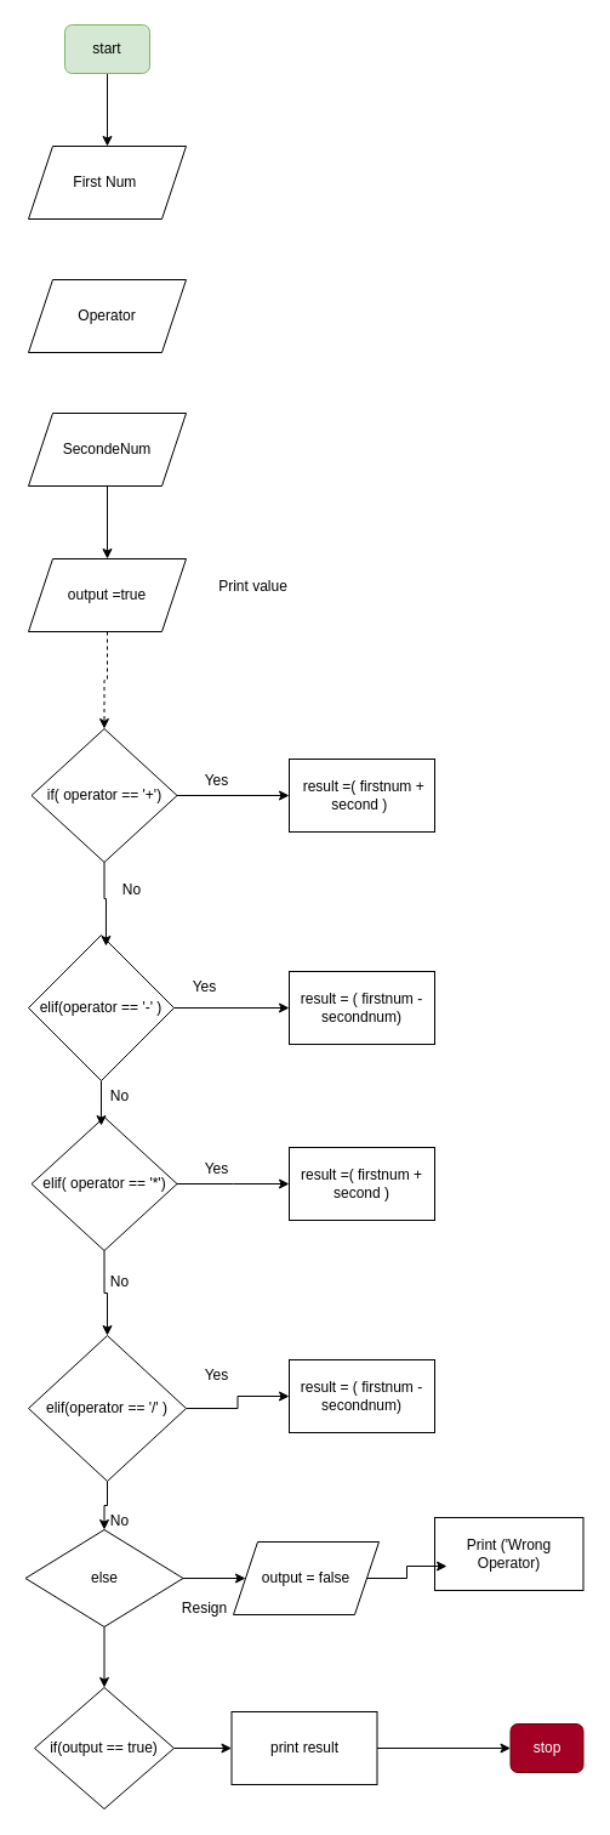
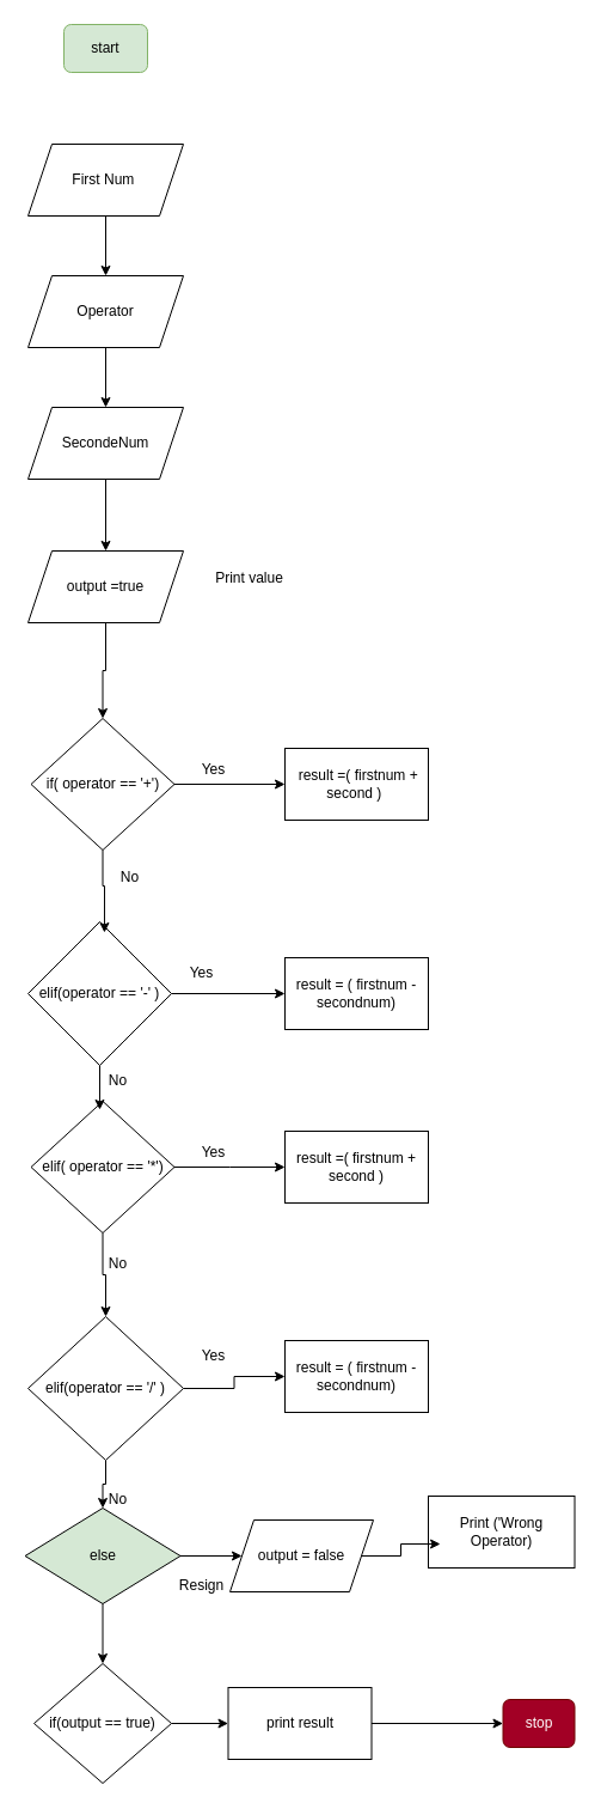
- <mxCell id="2" style="edgeStyle=orthogonalEdgeStyle;rounded=0;orthogonalLoop=1;jettySize=auto;html=1;exitX=0.5;exitY=1;exitDx=0;exitDy=0;entryX=0.5;entryY=0;entryDx=0;entryDy=0;" edge="1" parent="1" source="3" target="5"><mxGeometry relative="1" as="geometry" /></mxCell>
+ <mxCell id="4" style="edgeStyle=orthogonalEdgeStyle;rounded=0;orthogonalLoop=1;jettySize=auto;html=1;exitX=0.5;exitY=1;exitDx=0;exitDy=0;entryX=0.5;entryY=0;entryDx=0;entryDy=0;" edge="1" parent="1" source="5" target="7"><mxGeometry relative="1" as="geometry" /></mxCell>
+ <mxCell id="6" style="edgeStyle=orthogonalEdgeStyle;rounded=0;orthogonalLoop=1;jettySize=auto;html=1;exitX=0.5;exitY=1;exitDx=0;exitDy=0;entryX=0.5;entryY=0;entryDx=0;entryDy=0;" edge="1" parent="1" source="7" target="9"><mxGeometry relative="1" as="geometry" /></mxCell>
- <mxCell id="10" style="edgeStyle=orthogonalEdgeStyle;rounded=0;orthogonalLoop=1;jettySize=auto;html=1;exitX=0.5;exitY=1;exitDx=0;exitDy=0;entryX=0.5;entryY=0;entryDx=0;entryDy=0;dashed=1;" edge="1" parent="1" source="11" target="13"><mxGeometry relative="1" as="geometry" /></mxCell>
+ <mxCell id="10" style="edgeStyle=orthogonalEdgeStyle;rounded=0;orthogonalLoop=1;jettySize=auto;html=1;exitX=0.5;exitY=1;exitDx=0;exitDy=0;entryX=0.5;entryY=0;entryDx=0;entryDy=0;" edge="1" parent="1" source="11" target="13"><mxGeometry relative="1" as="geometry" /></mxCell>
- <mxCell id="42" value="else" style="rhombus;whiteSpace=wrap;html=1;" vertex="1" parent="1"><mxGeometry x="20.5" y="1260" width="130" height="80" as="geometry" /></mxCell>
+ <mxCell id="42" value="else" style="rhombus;whiteSpace=wrap;html=1;fillColor=#d5e8d4;" vertex="1" parent="1"><mxGeometry x="20.5" y="1260" width="130" height="80" as="geometry" /></mxCell>
